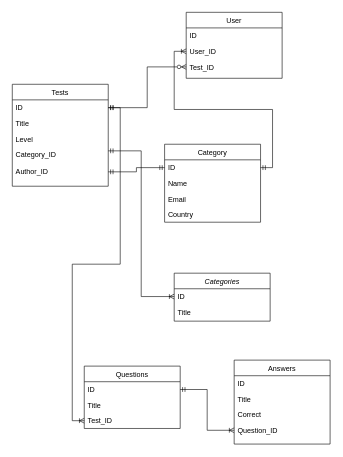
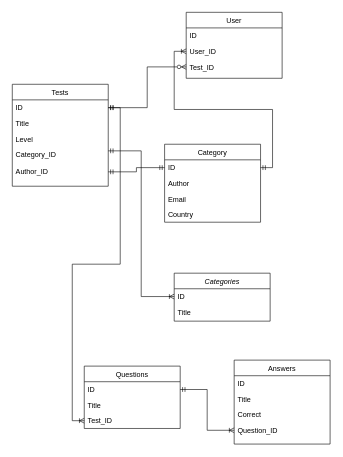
- <mxCell id="16" value="Name" style="text;align=left;verticalAlign=top;spacingLeft=4;spacingRight=4;overflow=hidden;rotatable=0;points=[[0,0.5],[1,0.5]];portConstraint=eastwest;rounded=0;shadow=0;html=0;" parent="14" vertex="1"><mxGeometry y="52" width="160" height="26" as="geometry" /></mxCell>
+ <mxCell id="16" value="Author" style="text;align=left;verticalAlign=top;spacingLeft=4;spacingRight=4;overflow=hidden;rotatable=0;points=[[0,0.5],[1,0.5]];portConstraint=eastwest;rounded=0;shadow=0;html=0;" parent="14" vertex="1"><mxGeometry y="52" width="160" height="26" as="geometry" /></mxCell>
